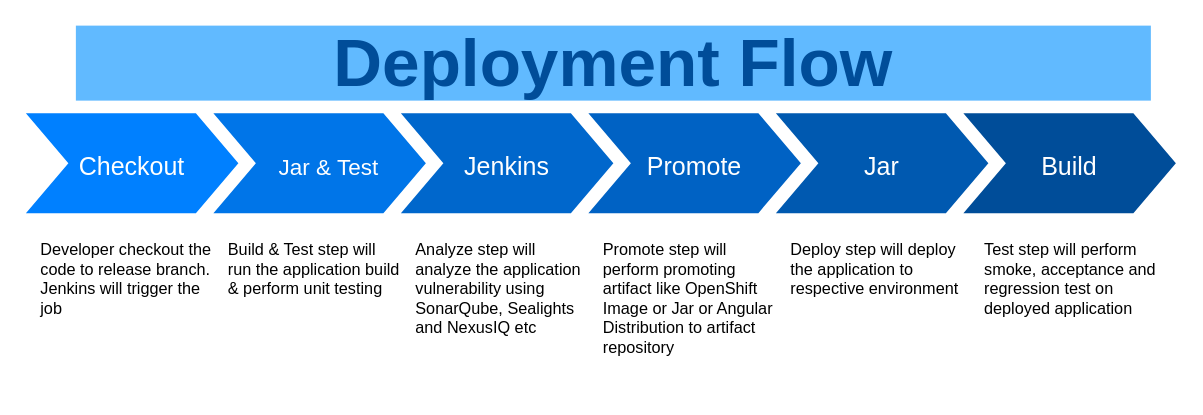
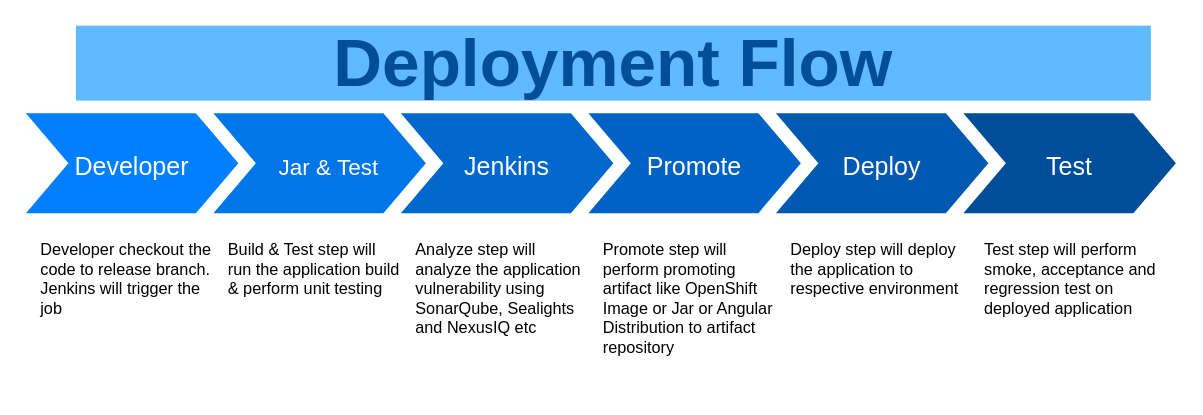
- <mxCell id="2" value="&lt;font style=&quot;font-size: 20px;&quot;&gt;Checkout&lt;/font&gt;" style="shape=step;whiteSpace=wrap;html=1;fontSize=28;fillColor=#0080FF;fontColor=#FFFFFF;strokeColor=none;" parent="1" vertex="1"><mxGeometry x="20" y="90" width="170" height="80" as="geometry" /></mxCell>
+ <mxCell id="2" value="&lt;font style=&quot;font-size: 20px;&quot;&gt;Developer&lt;/font&gt;" style="shape=step;whiteSpace=wrap;html=1;fontSize=28;fillColor=#0080FF;fontColor=#FFFFFF;strokeColor=none;" parent="1" vertex="1"><mxGeometry x="20" y="90" width="170" height="80" as="geometry" /></mxCell>
- <mxCell id="6" value="&lt;font style=&quot;font-size: 20px;&quot;&gt;Jar&lt;/font&gt;" style="shape=step;whiteSpace=wrap;html=1;fontSize=28;fillColor=#0059B0;fontColor=#FFFFFF;strokeColor=none;" parent="1" vertex="1"><mxGeometry x="620" y="90" width="170" height="80" as="geometry" /></mxCell>
+ <mxCell id="6" value="&lt;font style=&quot;font-size: 20px;&quot;&gt;Deploy&lt;/font&gt;" style="shape=step;whiteSpace=wrap;html=1;fontSize=28;fillColor=#0059B0;fontColor=#FFFFFF;strokeColor=none;" parent="1" vertex="1"><mxGeometry x="620" y="90" width="170" height="80" as="geometry" /></mxCell>
- <mxCell id="7" value="&lt;font style=&quot;font-size: 20px;&quot;&gt;Build&lt;/font&gt;" style="shape=step;whiteSpace=wrap;html=1;fontSize=28;fillColor=#004D99;fontColor=#FFFFFF;strokeColor=none;" parent="1" vertex="1"><mxGeometry x="770" y="90" width="170" height="80" as="geometry" /></mxCell>
+ <mxCell id="7" value="&lt;font style=&quot;font-size: 20px;&quot;&gt;Test&lt;/font&gt;" style="shape=step;whiteSpace=wrap;html=1;fontSize=28;fillColor=#004D99;fontColor=#FFFFFF;strokeColor=none;" parent="1" vertex="1"><mxGeometry x="770" y="90" width="170" height="80" as="geometry" /></mxCell>
